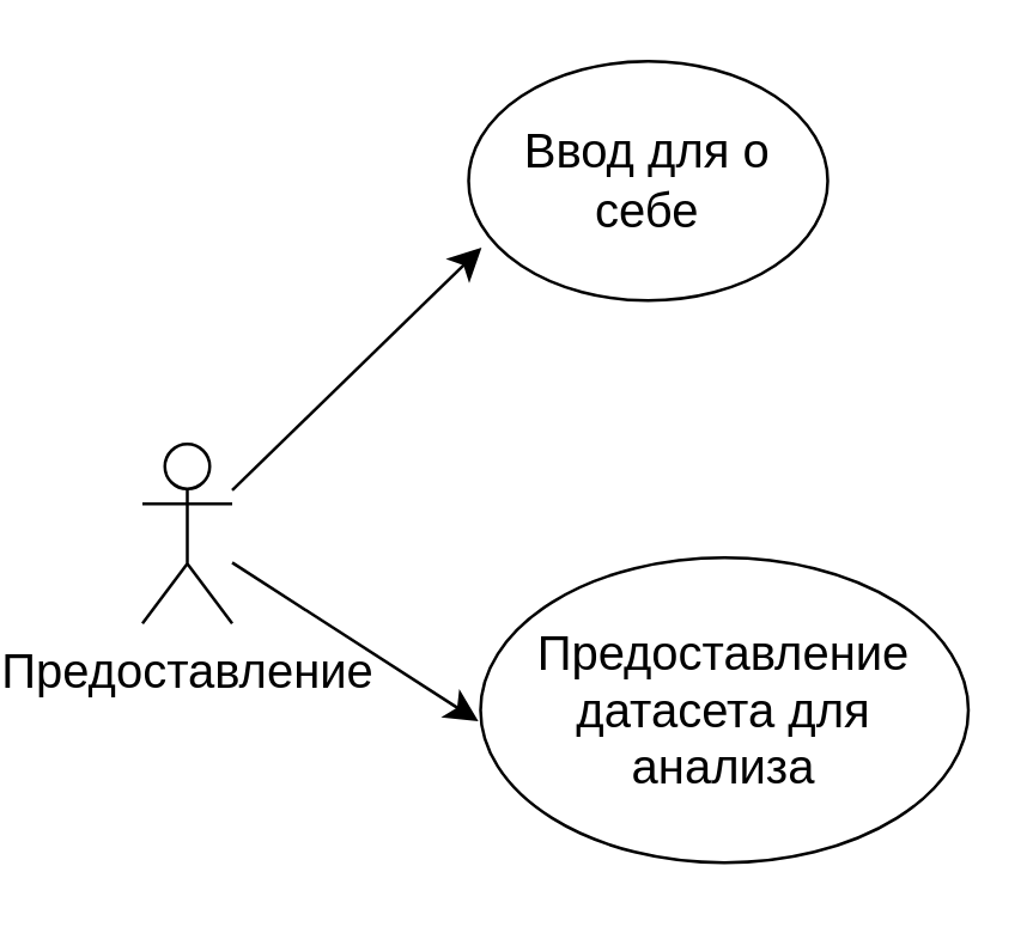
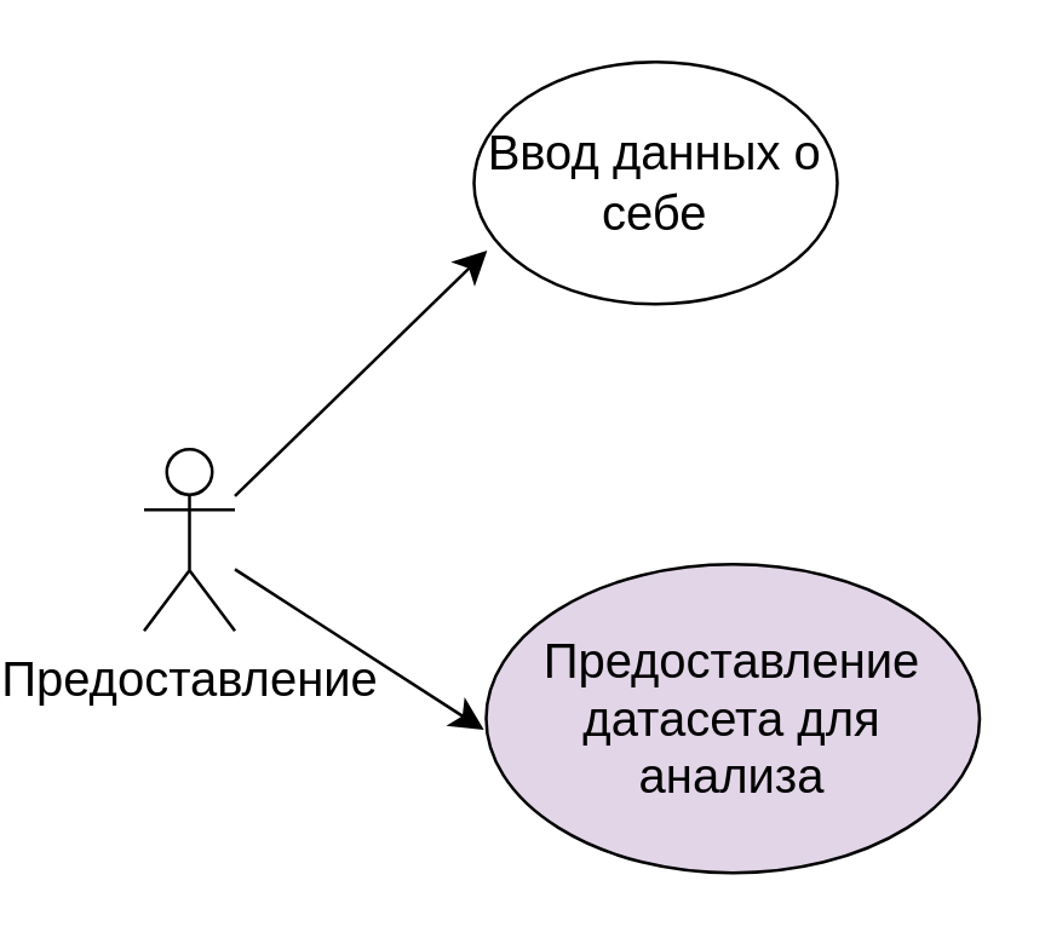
- <mxCell id="5" value="Ввод для о себе" style="ellipse;whiteSpace=wrap;html=1;fontSize=16;" vertex="1" parent="1"><mxGeometry x="129" y="20" width="120" height="80" as="geometry" /></mxCell>
+ <mxCell id="5" value="Ввод данных о себе" style="ellipse;whiteSpace=wrap;html=1;fontSize=16;" vertex="1" parent="1"><mxGeometry x="129" y="20" width="120" height="80" as="geometry" /></mxCell>
- <mxCell id="6" value="Предоставление датасета для анализа" style="ellipse;whiteSpace=wrap;html=1;fontSize=16;" vertex="1" parent="1"><mxGeometry x="133" y="186" width="163" height="102" as="geometry" /></mxCell>
+ <mxCell id="6" value="Предоставление датасета для анализа" style="ellipse;whiteSpace=wrap;html=1;fontSize=16;fillColor=#e1d5e7;" vertex="1" parent="1"><mxGeometry x="133" y="186" width="163" height="102" as="geometry" /></mxCell>
